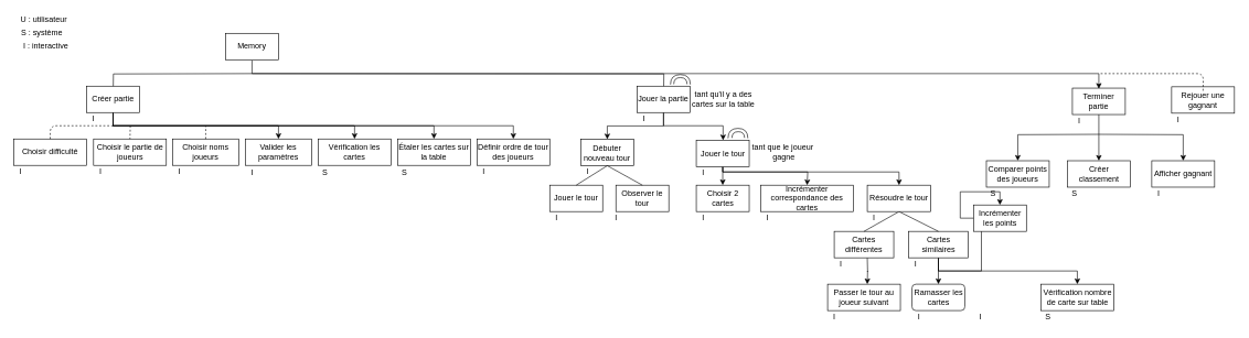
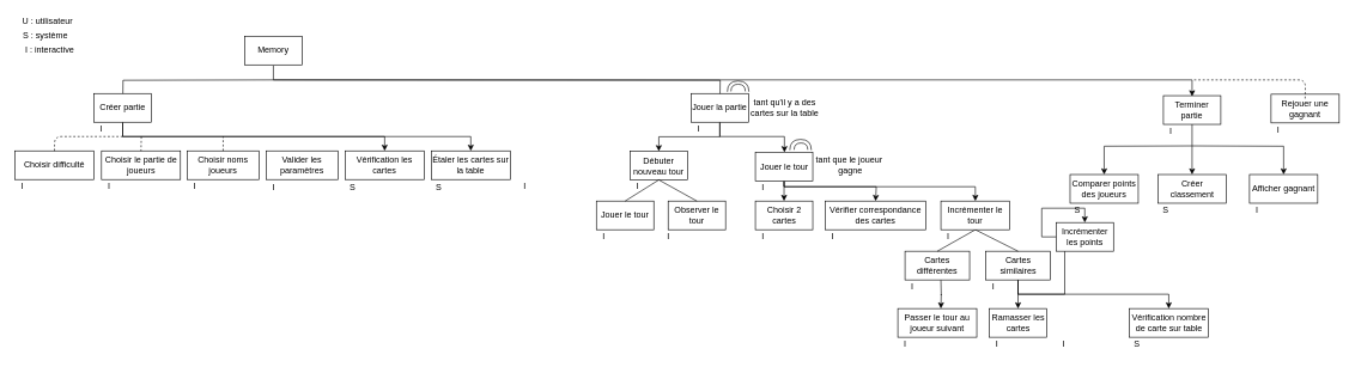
- <mxCell id="9" style="edgeStyle=orthogonalEdgeStyle;rounded=0;orthogonalLoop=1;jettySize=auto;html=1;exitX=0.5;exitY=1;exitDx=0;exitDy=0;entryX=0.5;entryY=0;entryDx=0;entryDy=0;" parent="1" source="10" target="90" edge="1"><mxGeometry relative="1" as="geometry" /></mxCell>
- <mxCell id="8" style="edgeStyle=orthogonalEdgeStyle;rounded=0;orthogonalLoop=1;jettySize=auto;html=1;exitX=0.5;exitY=1;exitDx=0;exitDy=0;entryX=0.5;entryY=0;entryDx=0;entryDy=0;" parent="1" source="10" target="43" edge="1"><mxGeometry relative="1" as="geometry" /></mxCell>
- <mxCell id="43" value="Définir ordre de tour des joueurs" style="rounded=0;whiteSpace=wrap;html=1;" parent="1" vertex="1"><mxGeometry x="720" y="210" width="110" height="40" as="geometry" /></mxCell>
- <mxCell id="21" value="Incrémenter correspondance des cartes" style="rounded=0;whiteSpace=wrap;html=1;" parent="1" vertex="1"><mxGeometry x="1149" y="280" width="140" height="40" as="geometry" /></mxCell>
+ <mxCell id="21" value="Vérifier correspondance des cartes" style="rounded=0;whiteSpace=wrap;html=1;" parent="1" vertex="1"><mxGeometry x="1149" y="280" width="140" height="40" as="geometry" /></mxCell>
- <mxCell id="92" value="Résoudre le tour" style="rounded=0;whiteSpace=wrap;html=1;" vertex="1" parent="1"><mxGeometry x="1310" y="280" width="96" height="40" as="geometry" /></mxCell>
+ <mxCell id="92" value="Incrémenter le tour" style="rounded=0;whiteSpace=wrap;html=1;" vertex="1" parent="1"><mxGeometry x="1310" y="280" width="96" height="40" as="geometry" /></mxCell>
- <mxCell id="44" value="Ramasser les cartes" style="whiteSpace=wrap;html=1;rounded=1;" parent="1" vertex="1"><mxGeometry x="1377.5" y="430" width="80" height="40" as="geometry" /></mxCell>
+ <mxCell id="44" value="Ramasser les cartes" style="rounded=0;whiteSpace=wrap;html=1;" parent="1" vertex="1"><mxGeometry x="1377.5" y="430" width="80" height="40" as="geometry" /></mxCell>
